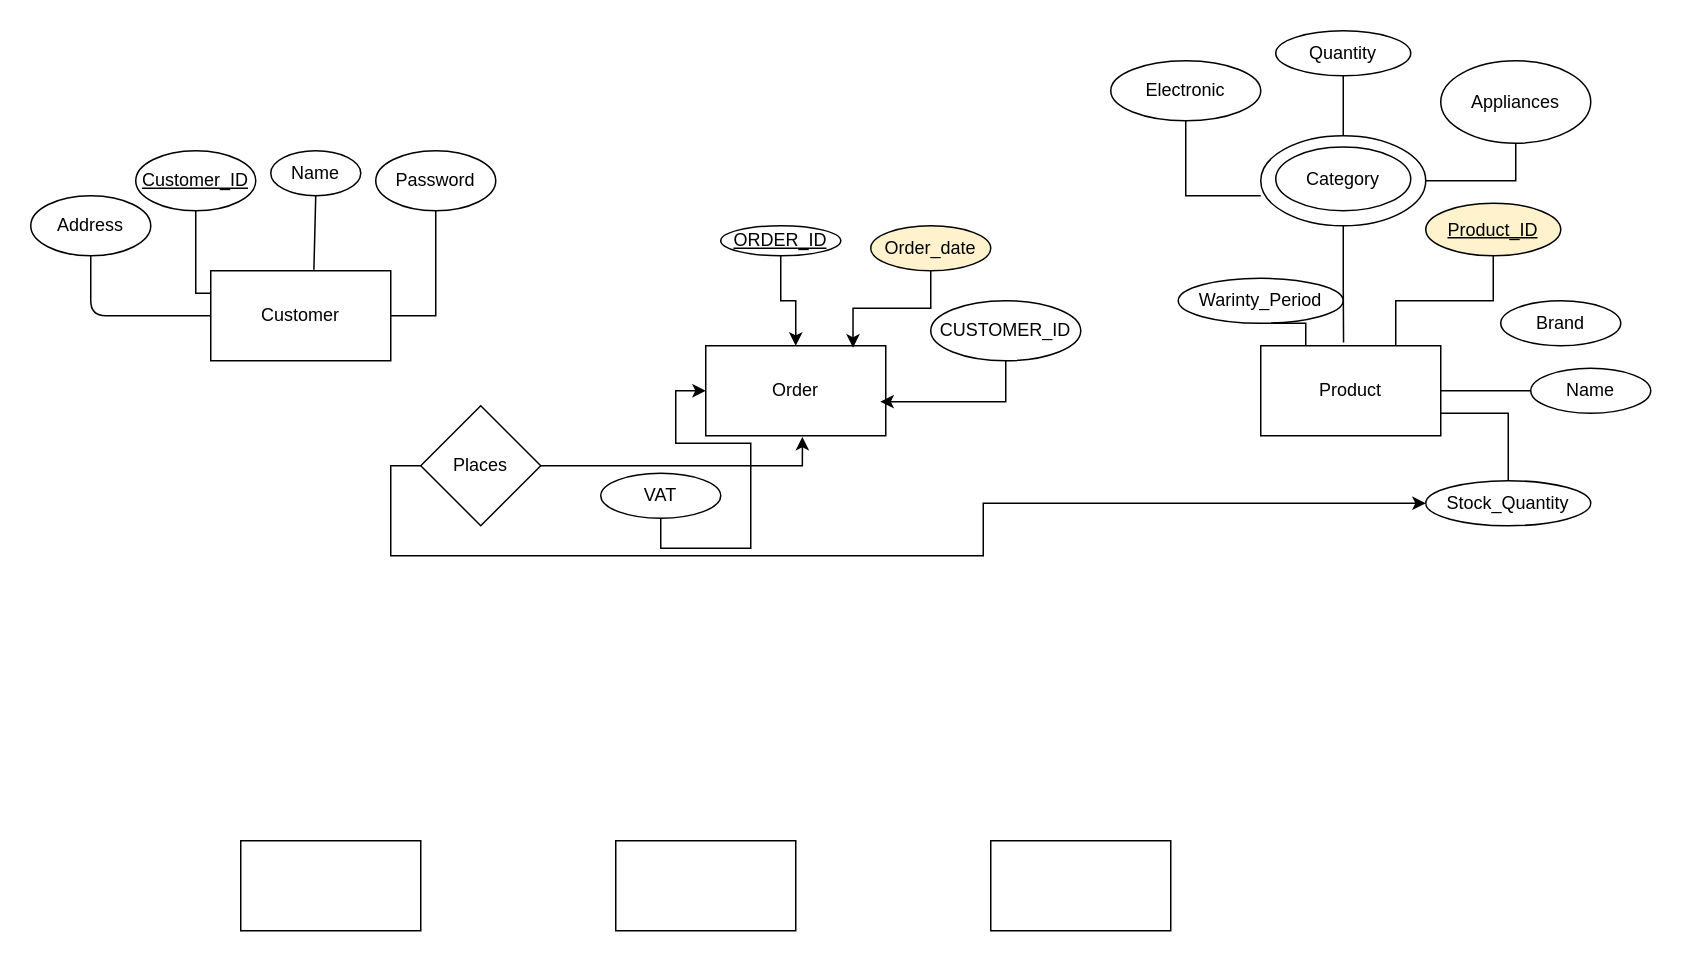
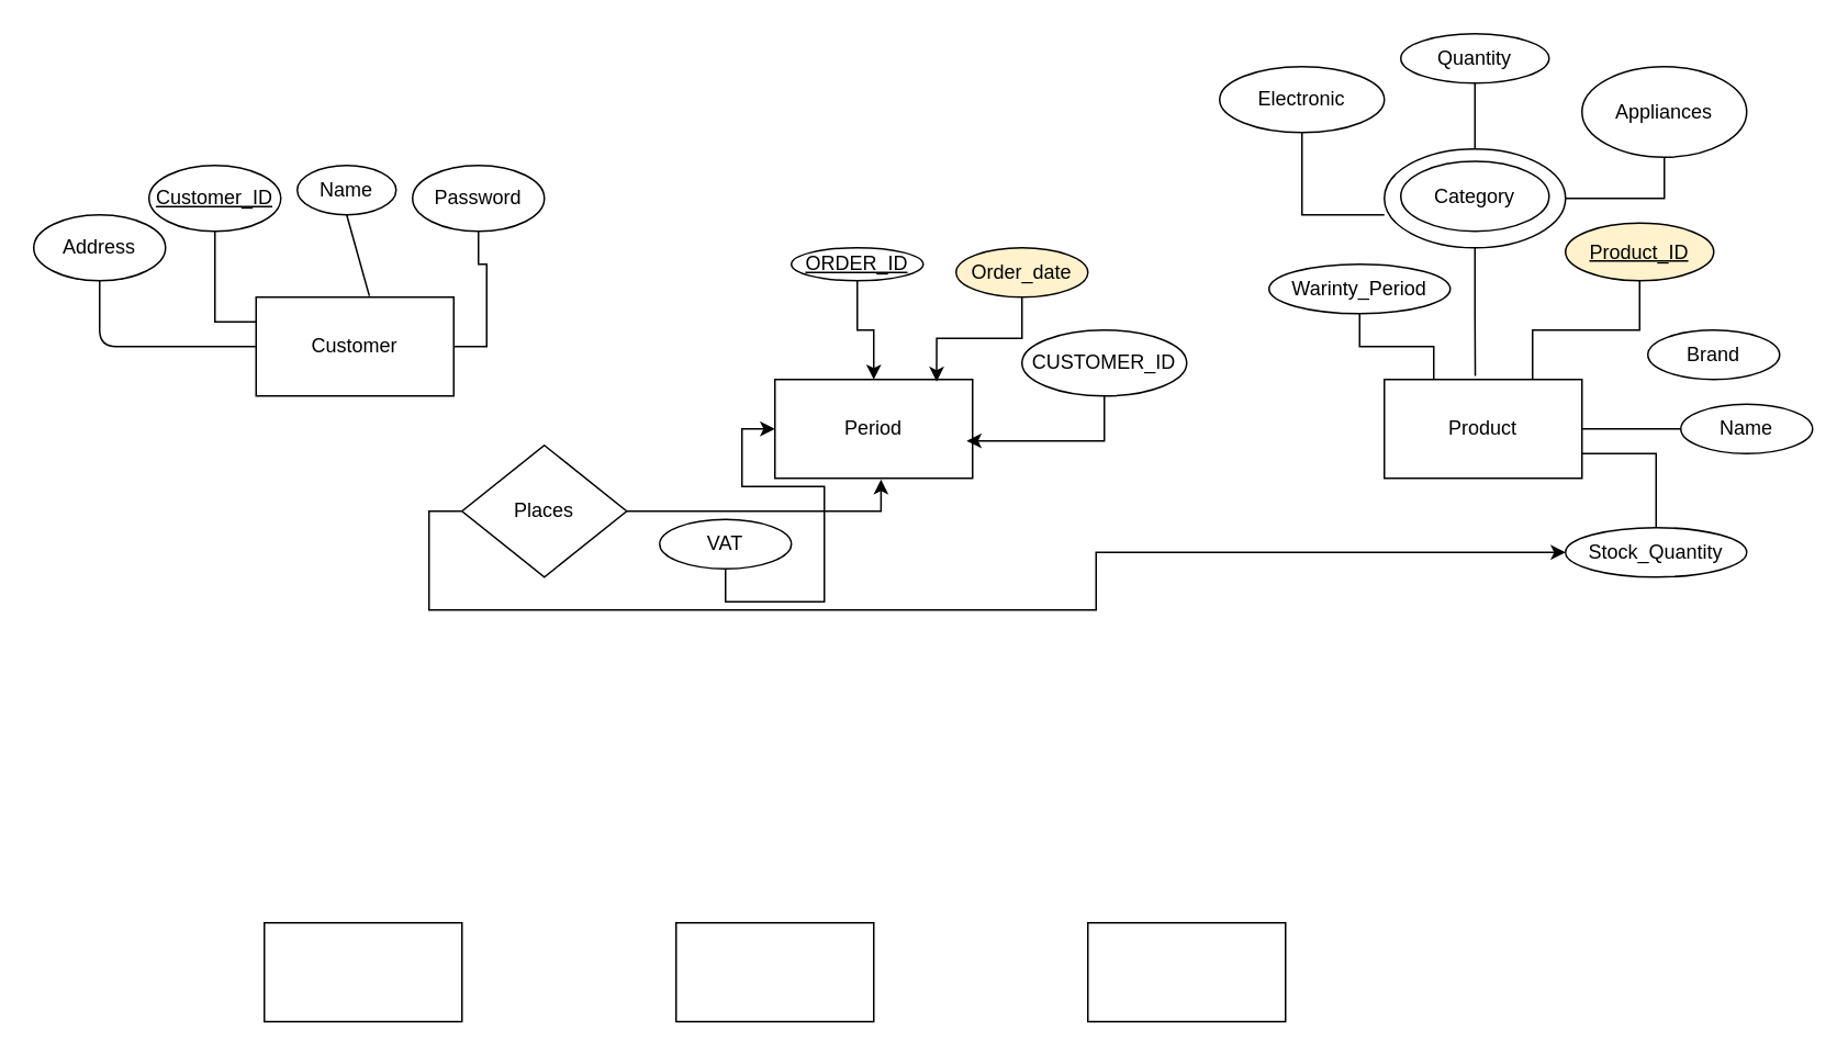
- <mxCell id="35" value="Warinty_Period" style="ellipse;whiteSpace=wrap;html=1;" vertex="1" parent="1"><mxGeometry x="785" y="185" width="110" height="30" as="geometry" /></mxCell>
+ <mxCell id="35" value="Warinty_Period" style="ellipse;whiteSpace=wrap;html=1;" vertex="1" parent="1"><mxGeometry x="770" y="160" width="110" height="30" as="geometry" /></mxCell>
- <mxCell id="2" value="Customer" style="rounded=0;whiteSpace=wrap;html=1;" vertex="1" parent="1"><mxGeometry x="140" y="180" width="120" height="60" as="geometry" /></mxCell>
+ <mxCell id="2" value="Customer" style="rounded=0;whiteSpace=wrap;html=1;" vertex="1" parent="1"><mxGeometry x="155" y="180" width="120" height="60" as="geometry" /></mxCell>
- <mxCell id="3" value="Order" style="rounded=0;whiteSpace=wrap;html=1;" vertex="1" parent="1"><mxGeometry x="470" y="230" width="120" height="60" as="geometry" /></mxCell>
+ <mxCell id="3" value="Period" style="rounded=0;whiteSpace=wrap;html=1;" vertex="1" parent="1"><mxGeometry x="470" y="230" width="120" height="60" as="geometry" /></mxCell>
- <mxCell id="25" value="Places" style="rhombus;whiteSpace=wrap;html=1;" vertex="1" parent="1"><mxGeometry x="280" y="270" width="80" height="80" as="geometry" /></mxCell>
+ <mxCell id="25" value="Places" style="rhombus;whiteSpace=wrap;html=1;" vertex="1" parent="1"><mxGeometry x="280" y="270" width="100" height="80" as="geometry" /></mxCell>
